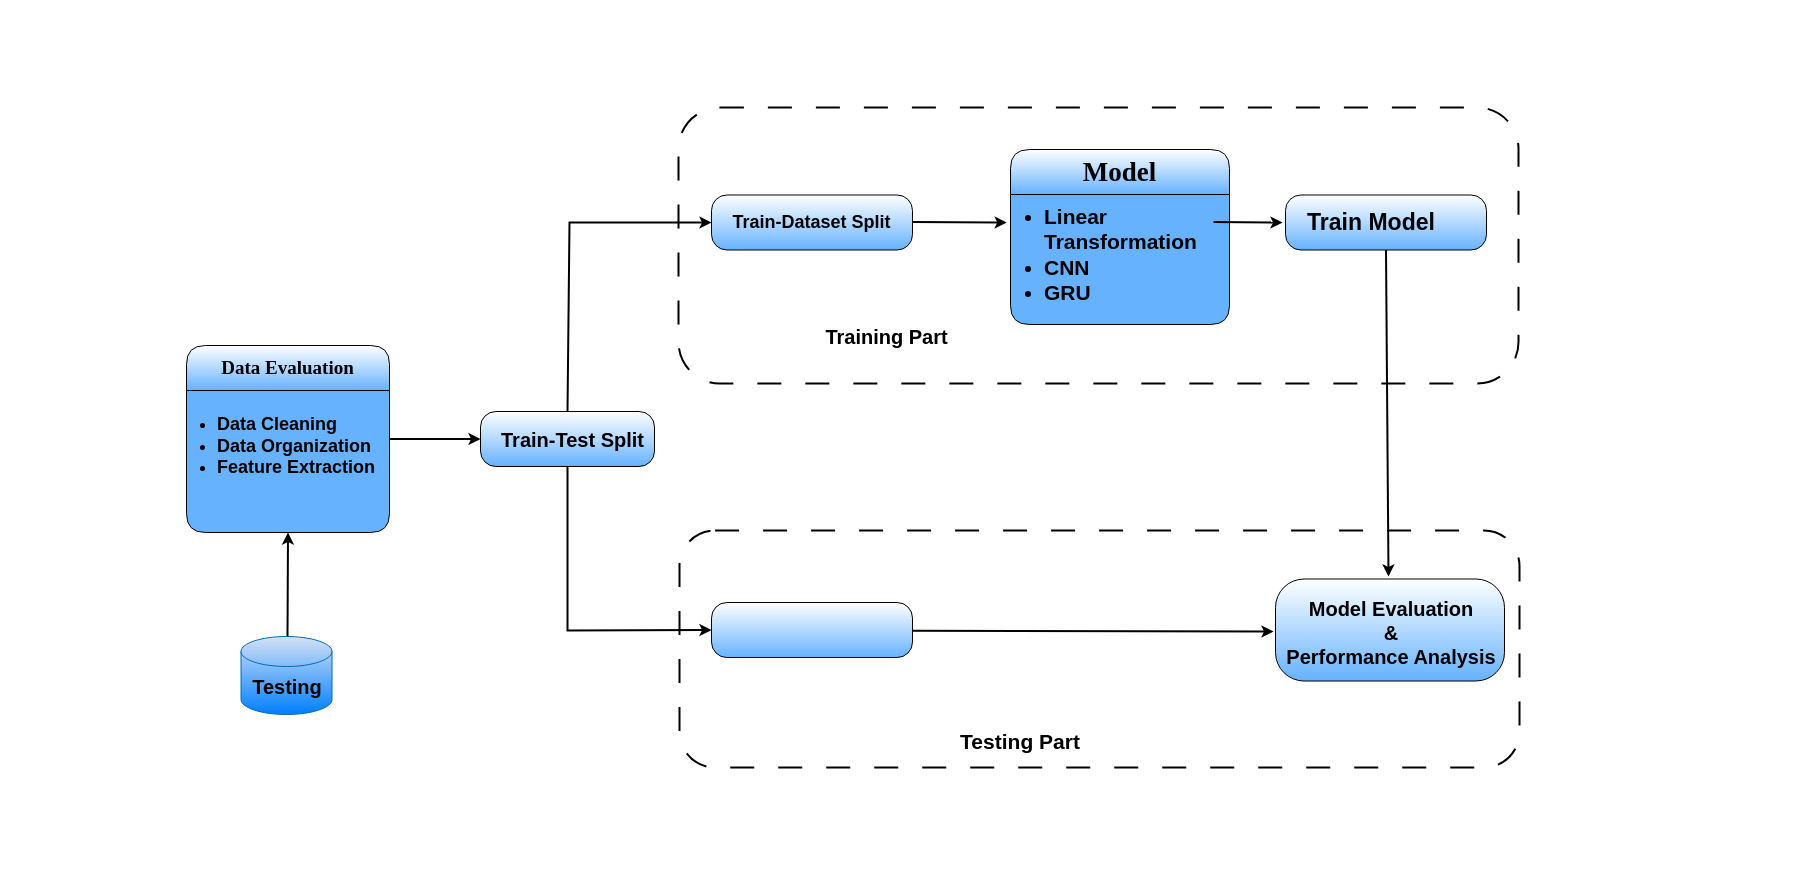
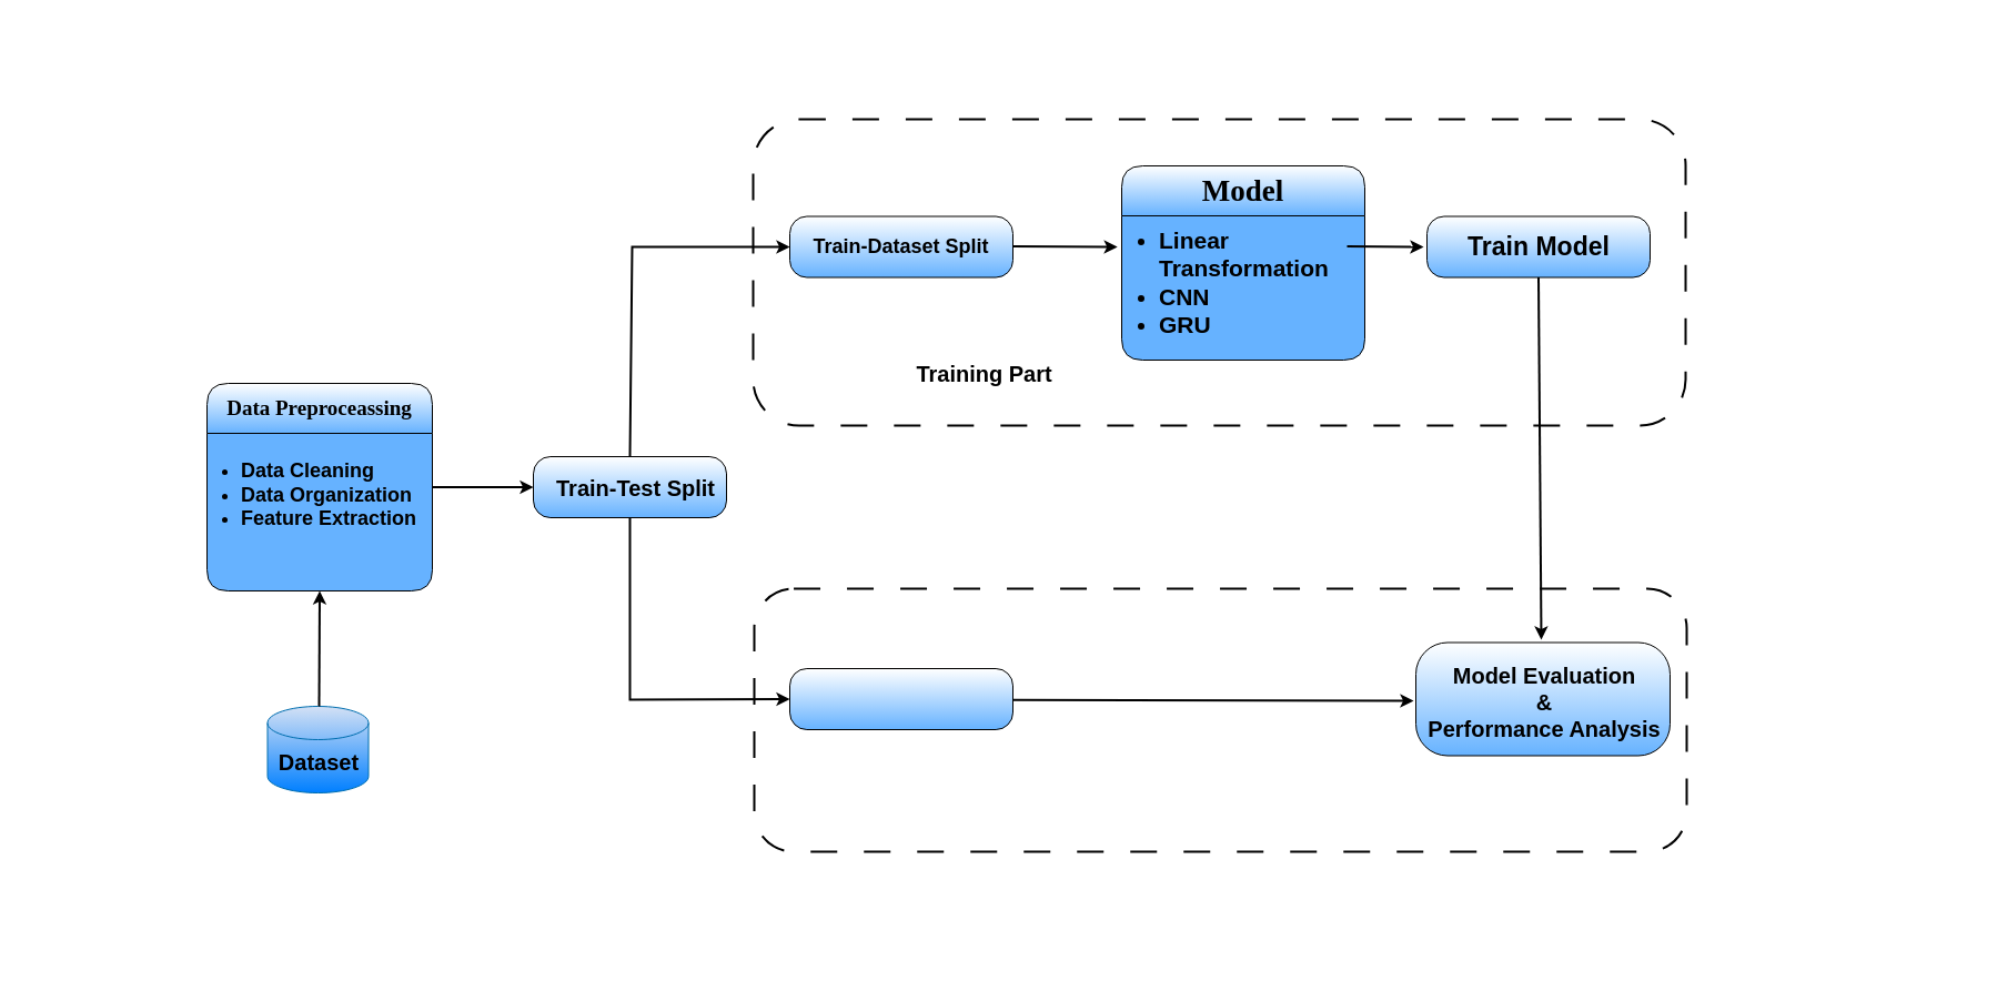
- <mxCell id="15" value="&lt;font size=&quot;1&quot; style=&quot;&quot;&gt;&lt;b style=&quot;font-size: 23px;&quot;&gt;Train Model&lt;/b&gt;&lt;/font&gt;" style="text;html=1;align=center;verticalAlign=middle;whiteSpace=wrap;rounded=0;fontSize=16;" vertex="1" parent="1"><mxGeometry x="1305.5" y="207" width="130" height="30" as="geometry" /></mxCell>
+ <mxCell id="15" value="&lt;font size=&quot;1&quot; style=&quot;&quot;&gt;&lt;b style=&quot;font-size: 23px;&quot;&gt;Train Model&lt;/b&gt;&lt;/font&gt;" style="text;html=1;align=center;verticalAlign=middle;whiteSpace=wrap;rounded=0;fontSize=16;" vertex="1" parent="1"><mxGeometry x="1320.5" y="207" width="130" height="30" as="geometry" /></mxCell>
- <mxCell id="5" value="&lt;font face=&quot;Times New Roman&quot; style=&quot;font-size: 19px;&quot;&gt;Data Evaluation&lt;/font&gt;" style="swimlane;whiteSpace=wrap;html=1;startSize=45;perimeterSpacing=0;rounded=1;swimlaneLine=1;arcSize=14;glass=0;align=center;gradientColor=#66B2FF;swimlaneFillColor=#66B2FF;" vertex="1" parent="1"><mxGeometry x="186" y="345" width="203" height="187" as="geometry" /></mxCell>
+ <mxCell id="5" value="&lt;font face=&quot;Times New Roman&quot; style=&quot;font-size: 19px;&quot;&gt;Data Preproceassing&lt;/font&gt;" style="swimlane;whiteSpace=wrap;html=1;startSize=45;perimeterSpacing=0;rounded=1;swimlaneLine=1;arcSize=14;glass=0;align=center;gradientColor=#66B2FF;swimlaneFillColor=#66B2FF;" vertex="1" parent="1"><mxGeometry x="186" y="345" width="203" height="187" as="geometry" /></mxCell>
- <mxCell id="18" value="&lt;font style=&quot;font-size: 20px;&quot;&gt;&lt;b&gt;Testing&lt;/b&gt;&lt;/font&gt;" style="text;html=1;align=center;verticalAlign=middle;whiteSpace=wrap;rounded=0;fontSize=16;" vertex="1" parent="1"><mxGeometry x="222" y="671" width="130" height="30" as="geometry" /></mxCell>
+ <mxCell id="18" value="&lt;font style=&quot;font-size: 20px;&quot;&gt;&lt;b&gt;Dataset&lt;/b&gt;&lt;/font&gt;" style="text;html=1;align=center;verticalAlign=middle;whiteSpace=wrap;rounded=0;fontSize=16;" vertex="1" parent="1"><mxGeometry x="222" y="671" width="130" height="30" as="geometry" /></mxCell>
- <mxCell id="28" value="&lt;b&gt;&lt;font style=&quot;font-size: 21px;&quot;&gt;Testing Part&lt;/font&gt;&lt;/b&gt;" style="text;html=1;align=center;verticalAlign=middle;whiteSpace=wrap;rounded=0;" vertex="1" parent="1"><mxGeometry x="958" y="726" width="124" height="30" as="geometry" /></mxCell>
